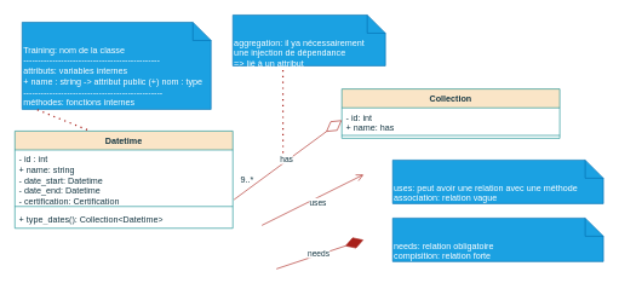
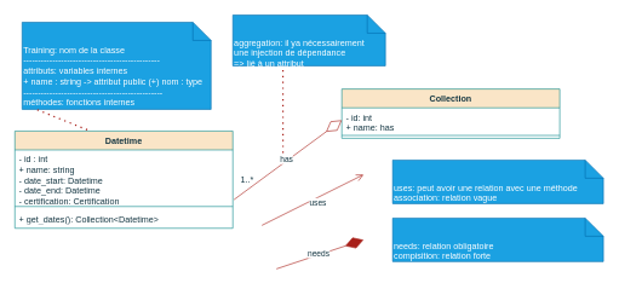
- <mxCell id="10" value="9..*" style="text;html=1;whiteSpace=wrap;strokeColor=none;fillColor=none;align=center;verticalAlign=middle;rounded=0;labelBackgroundColor=none;fontColor=#143642;" vertex="1" parent="1"><mxGeometry x="310" y="232" width="60" height="30" as="geometry" /></mxCell>
+ <mxCell id="10" value="1..*" style="text;html=1;whiteSpace=wrap;strokeColor=none;fillColor=none;align=center;verticalAlign=middle;rounded=0;labelBackgroundColor=none;fontColor=#143642;" vertex="1" parent="1"><mxGeometry x="310" y="232" width="60" height="30" as="geometry" /></mxCell>
- <mxCell id="5" value="+ type_dates(): Collection&amp;lt;Datetime&amp;gt;" style="text;strokeColor=none;fillColor=none;align=left;verticalAlign=top;spacingLeft=4;spacingRight=4;overflow=hidden;rotatable=0;points=[[0,0.5],[1,0.5]];portConstraint=eastwest;whiteSpace=wrap;html=1;labelBackgroundColor=none;fontColor=#143642;" vertex="1" parent="2"><mxGeometry y="108" width="300" height="26" as="geometry" /></mxCell>
+ <mxCell id="5" value="+ get_dates(): Collection&amp;lt;Datetime&amp;gt;" style="text;strokeColor=none;fillColor=none;align=left;verticalAlign=top;spacingLeft=4;spacingRight=4;overflow=hidden;rotatable=0;points=[[0,0.5],[1,0.5]];portConstraint=eastwest;whiteSpace=wrap;html=1;labelBackgroundColor=none;fontColor=#143642;" vertex="1" parent="2"><mxGeometry y="108" width="300" height="26" as="geometry" /></mxCell>
